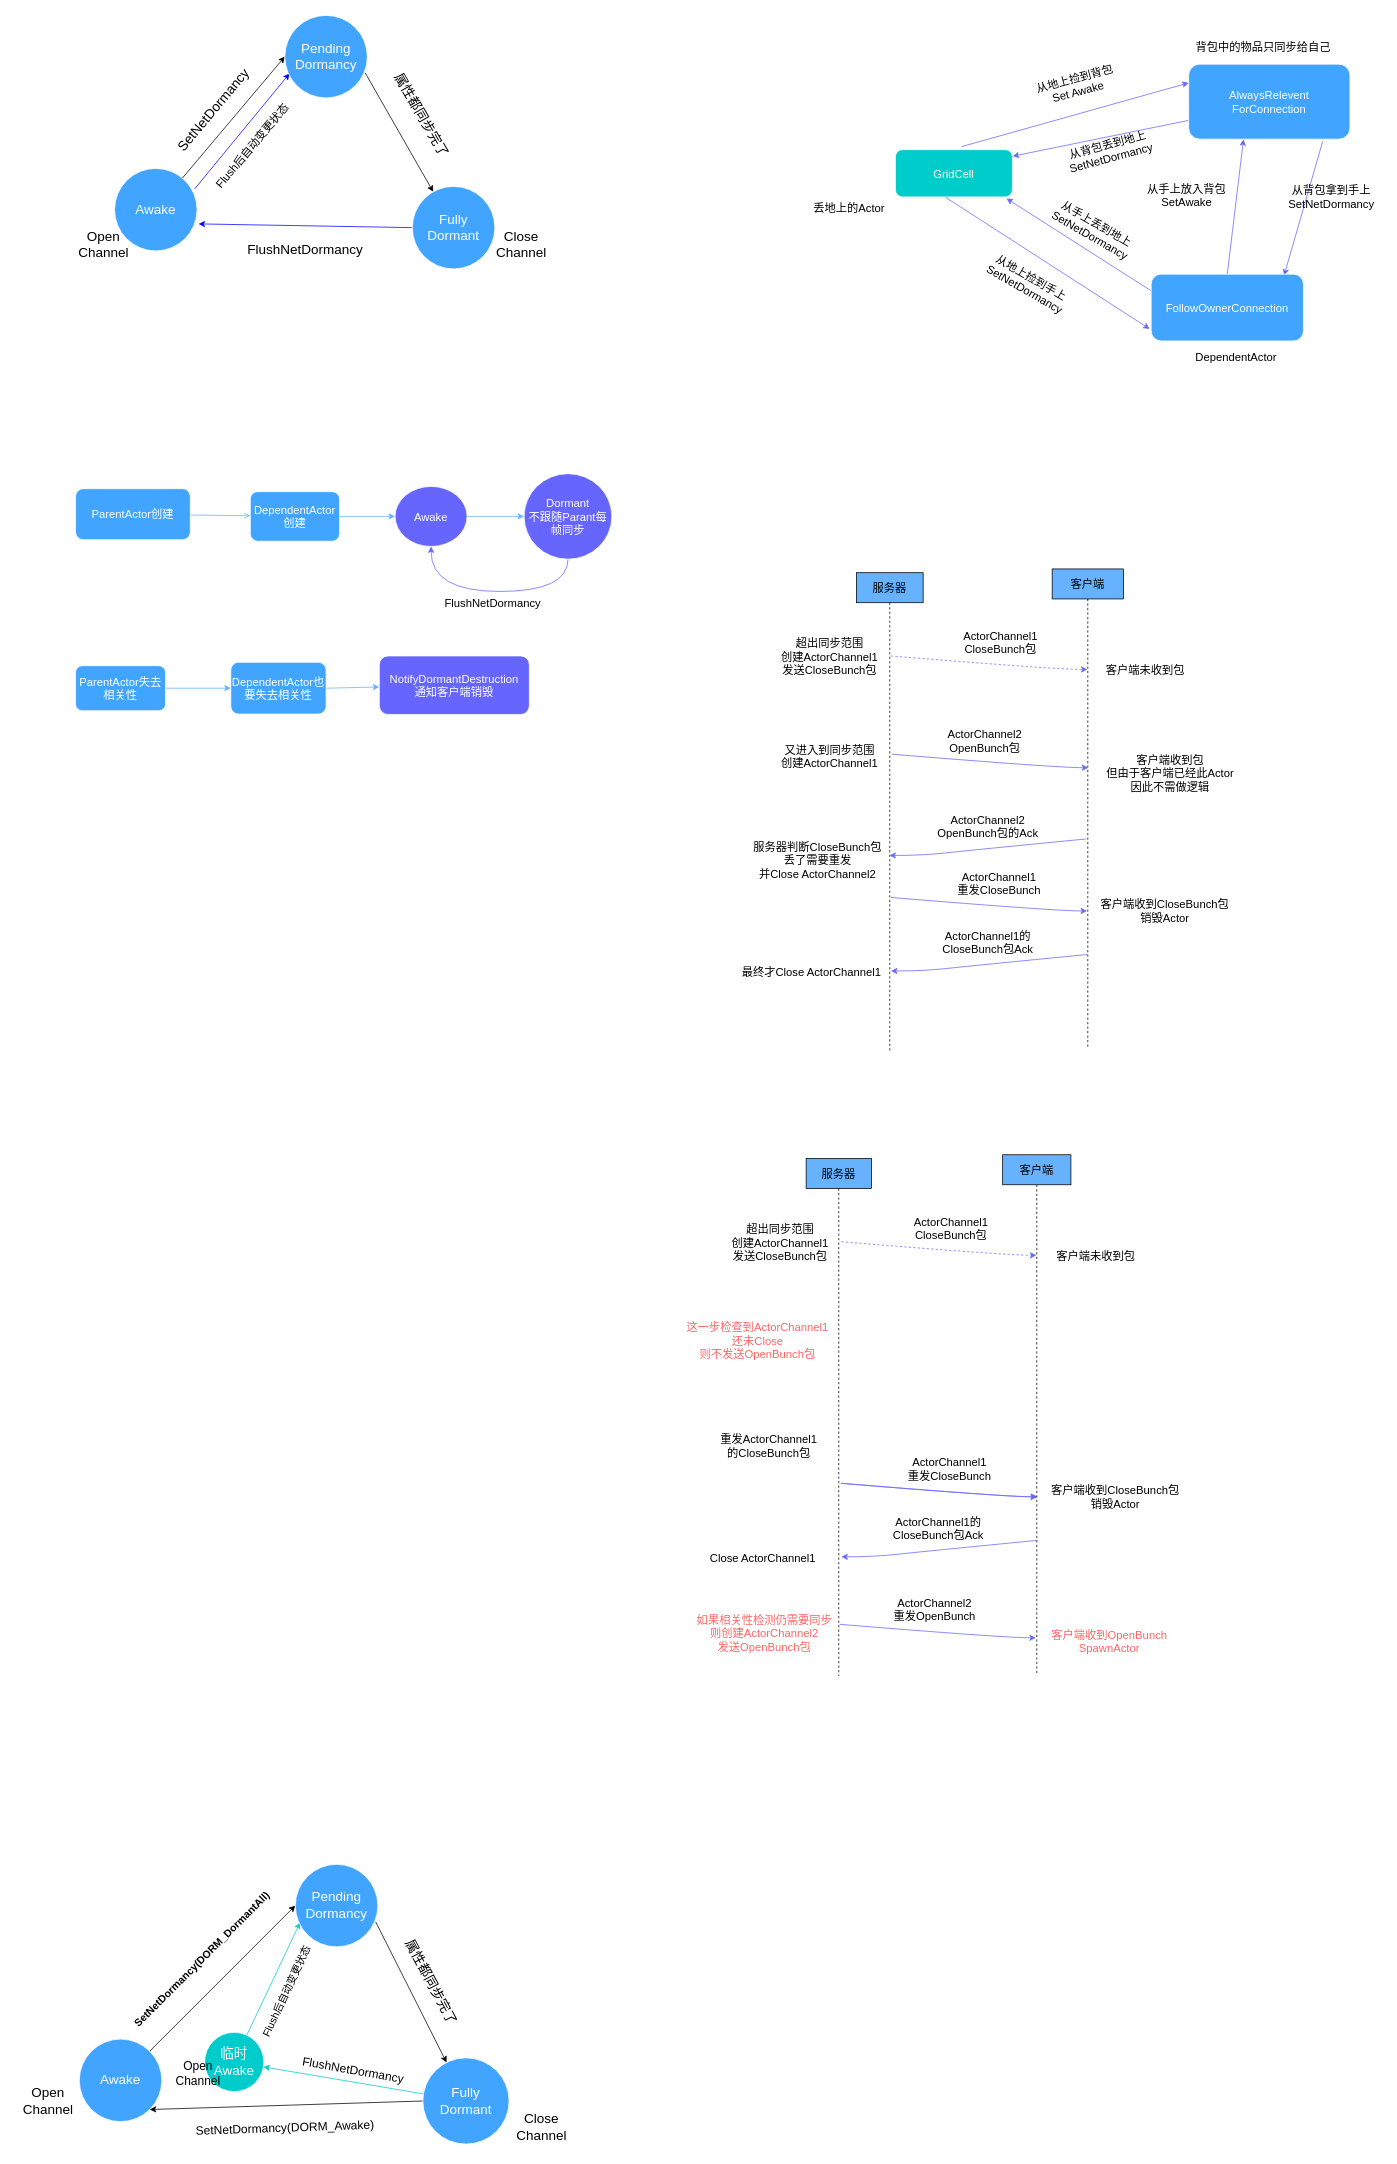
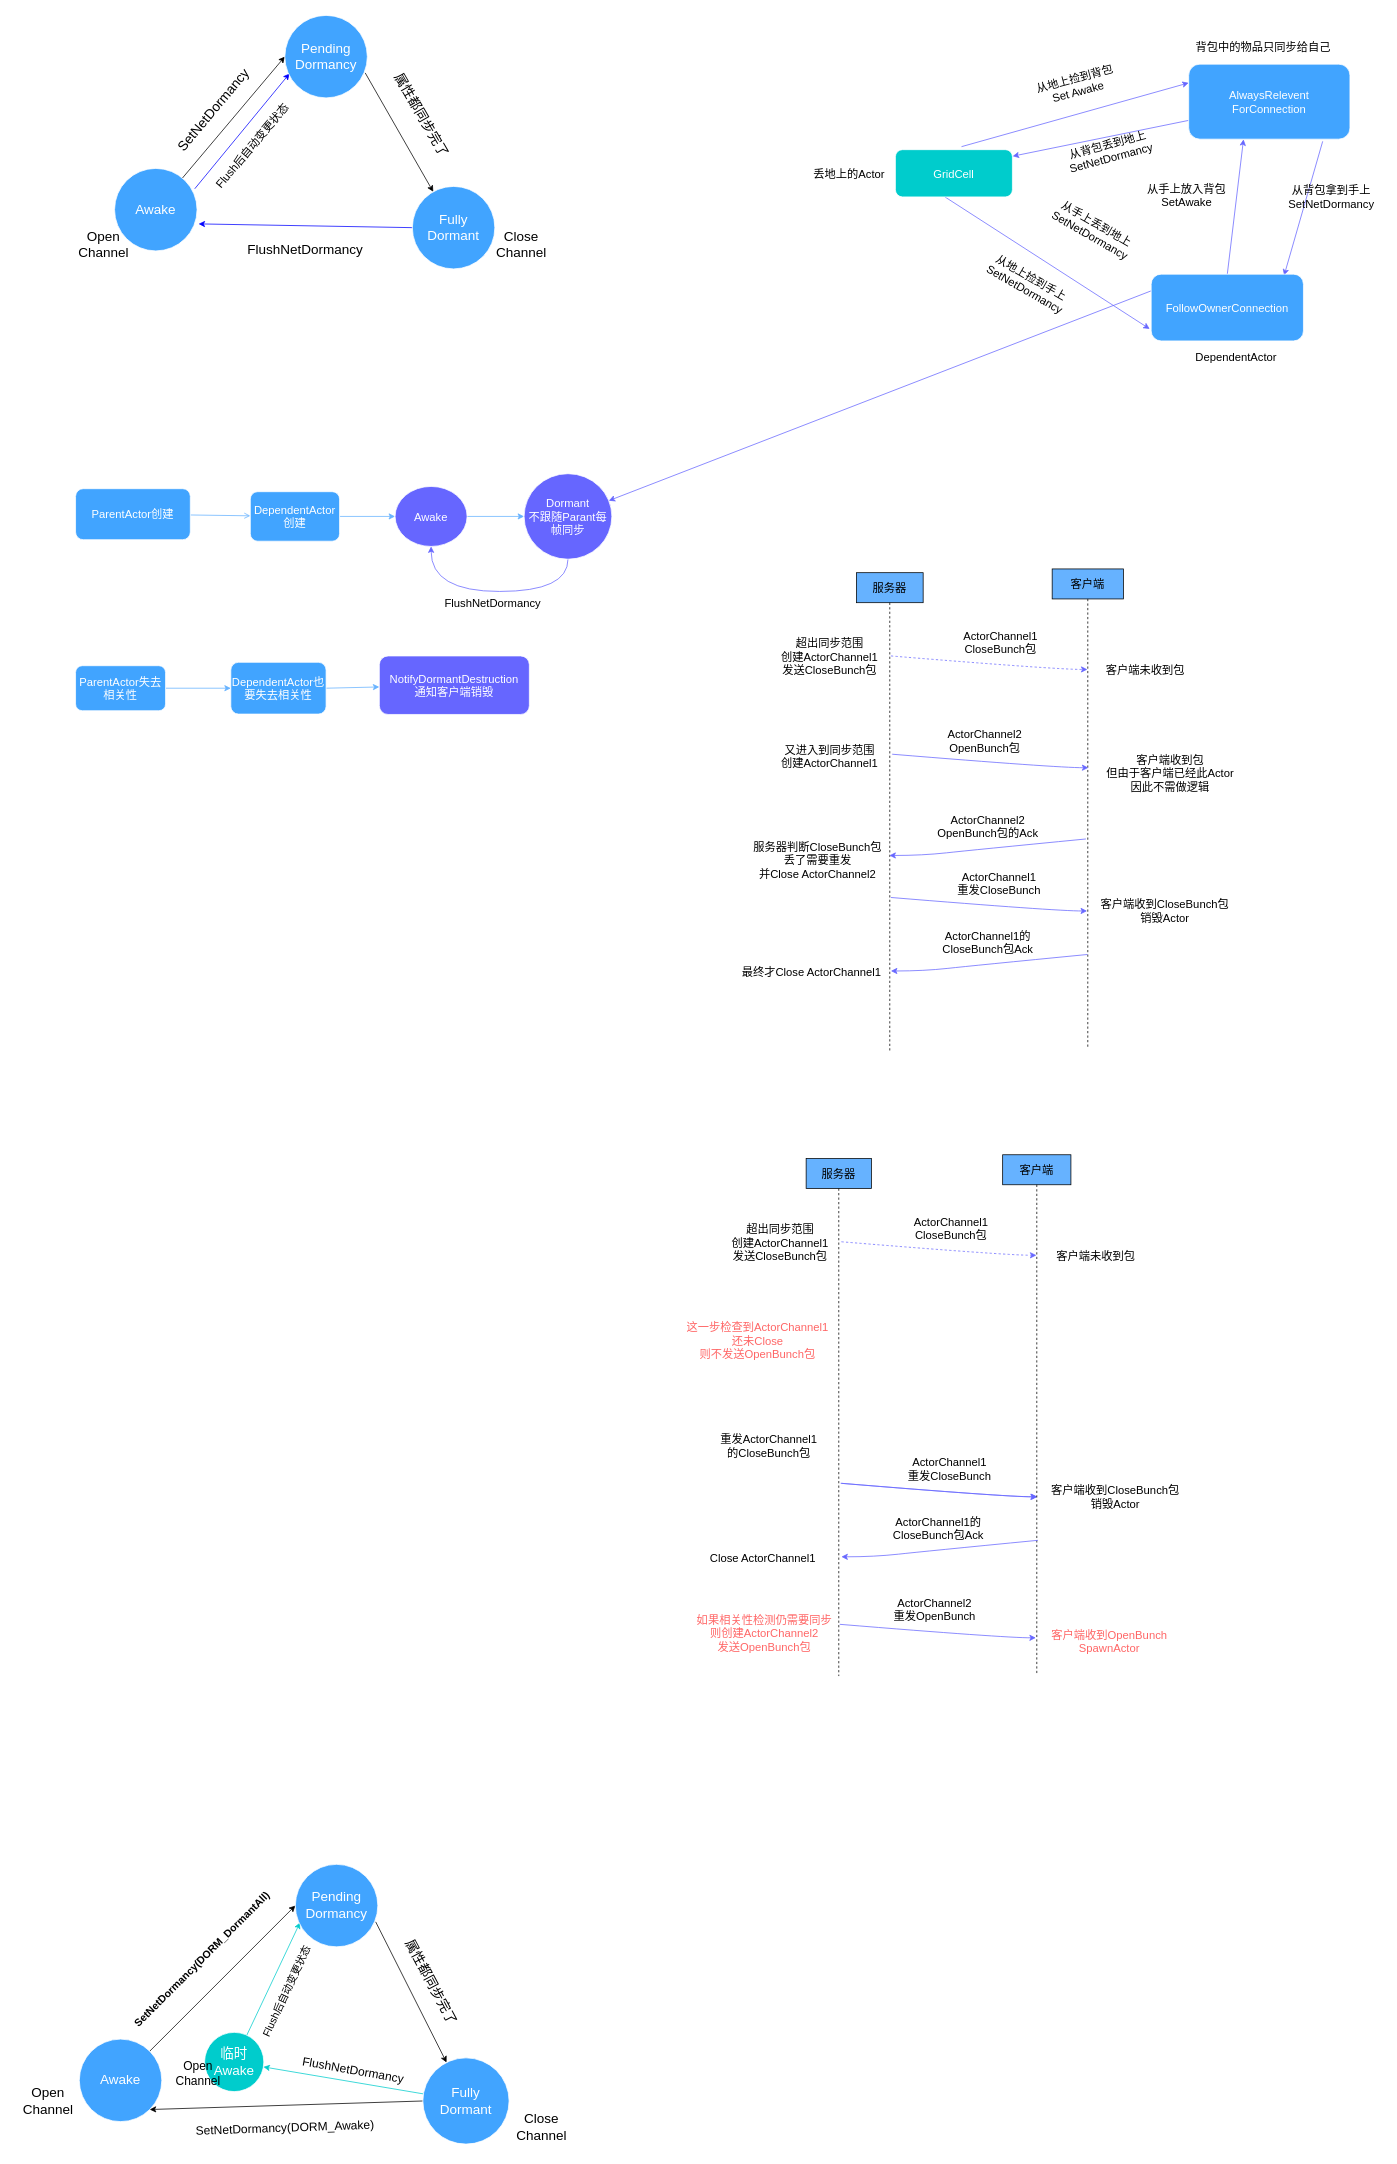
- <mxCell id="46" value="丢地上的Actor" style="text;html=1;resizable=0;autosize=1;align=center;verticalAlign=middle;points=[];fillColor=none;strokeColor=none;rounded=0;fontSize=15;fontColor=#000000;" parent="1" vertex="1"><mxGeometry x="1074" y="260.5" width="113" height="30" as="geometry" /></mxCell>
+ <mxCell id="46" value="丢地上的Actor" style="text;html=1;resizable=0;autosize=1;align=center;verticalAlign=middle;points=[];fillColor=none;strokeColor=none;rounded=0;fontSize=15;fontColor=#000000;" parent="1" vertex="1"><mxGeometry x="1074" y="215.5" width="113" height="30" as="geometry" /></mxCell>
- <mxCell id="36" style="edgeStyle=none;rounded=0;orthogonalLoop=1;jettySize=auto;html=1;exitX=0;exitY=0.25;exitDx=0;exitDy=0;entryX=0.95;entryY=1.033;entryDx=0;entryDy=0;entryPerimeter=0;strokeColor=#6666FF;strokeWidth=1;fontSize=15;fontColor=#000000;" parent="1" source="37" target="31" edge="1"><mxGeometry relative="1" as="geometry" /></mxCell>
+ <mxCell id="36" style="edgeStyle=none;rounded=0;orthogonalLoop=1;jettySize=auto;html=1;exitX=0;exitY=0.25;exitDx=0;exitDy=0;strokeColor=#6666FF;strokeWidth=1;fontSize=15;fontColor=#000000;" parent="1" source="37" target="27" edge="1"><mxGeometry relative="1" as="geometry" /></mxCell>
